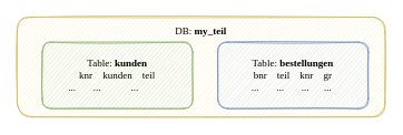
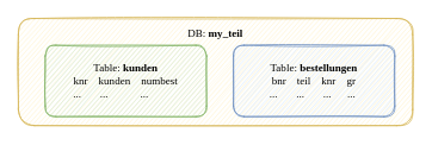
- <mxCell id="3" value="Table: &lt;b&gt;kunden&lt;/b&gt;&lt;br&gt;knr&amp;nbsp; &amp;nbsp; kunden&amp;nbsp; &amp;nbsp; teil&lt;br&gt;...&amp;nbsp; &amp;nbsp; &amp;nbsp; &amp;nbsp;...&amp;nbsp; &amp;nbsp; &amp;nbsp; &amp;nbsp;&amp;nbsp; &amp;nbsp; &amp;nbsp;...&amp;nbsp; &amp;nbsp; &amp;nbsp; &amp;nbsp; &amp;nbsp; &amp;nbsp;&lt;br&gt;&lt;span&gt;&lt;/span&gt;&lt;span&gt;&lt;/span&gt;" style="rounded=1;whiteSpace=wrap;html=1;sketch=1;fillColor=#d5e8d4;strokeColor=#82b366;fillStyle=hachure;fontFamily=Comic Sans MS;" vertex="1" parent="1"><mxGeometry x="50" y="50" width="180" height="80" as="geometry" /></mxCell>
+ <mxCell id="3" value="Table: &lt;b&gt;kunden&lt;/b&gt;&lt;br&gt;knr&amp;nbsp; &amp;nbsp; kunden&amp;nbsp; &amp;nbsp; numbest&lt;br&gt;...&amp;nbsp; &amp;nbsp; &amp;nbsp; &amp;nbsp;...&amp;nbsp; &amp;nbsp; &amp;nbsp; &amp;nbsp;&amp;nbsp; &amp;nbsp; &amp;nbsp;...&amp;nbsp; &amp;nbsp; &amp;nbsp; &amp;nbsp; &amp;nbsp; &amp;nbsp;&lt;br&gt;&lt;span&gt;&lt;/span&gt;&lt;span&gt;&lt;/span&gt;" style="rounded=1;whiteSpace=wrap;html=1;sketch=1;fillColor=#d5e8d4;strokeColor=#82b366;fillStyle=hachure;fontFamily=Comic Sans MS;" vertex="1" parent="1"><mxGeometry x="50" y="50" width="180" height="80" as="geometry" /></mxCell>
